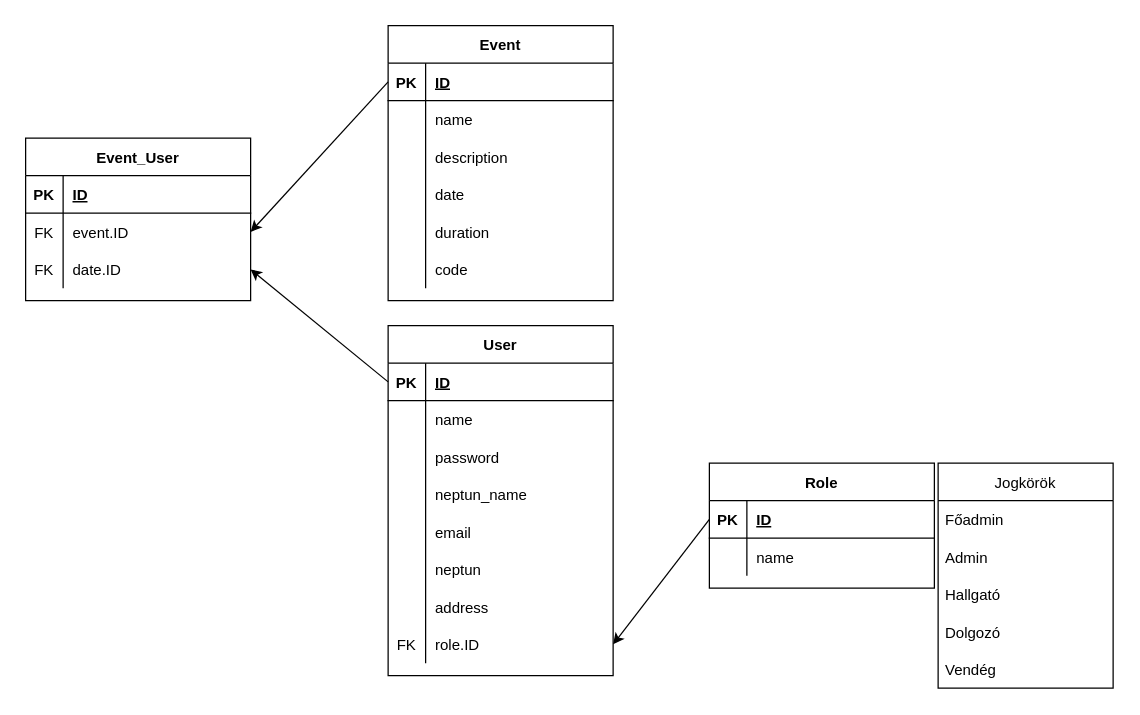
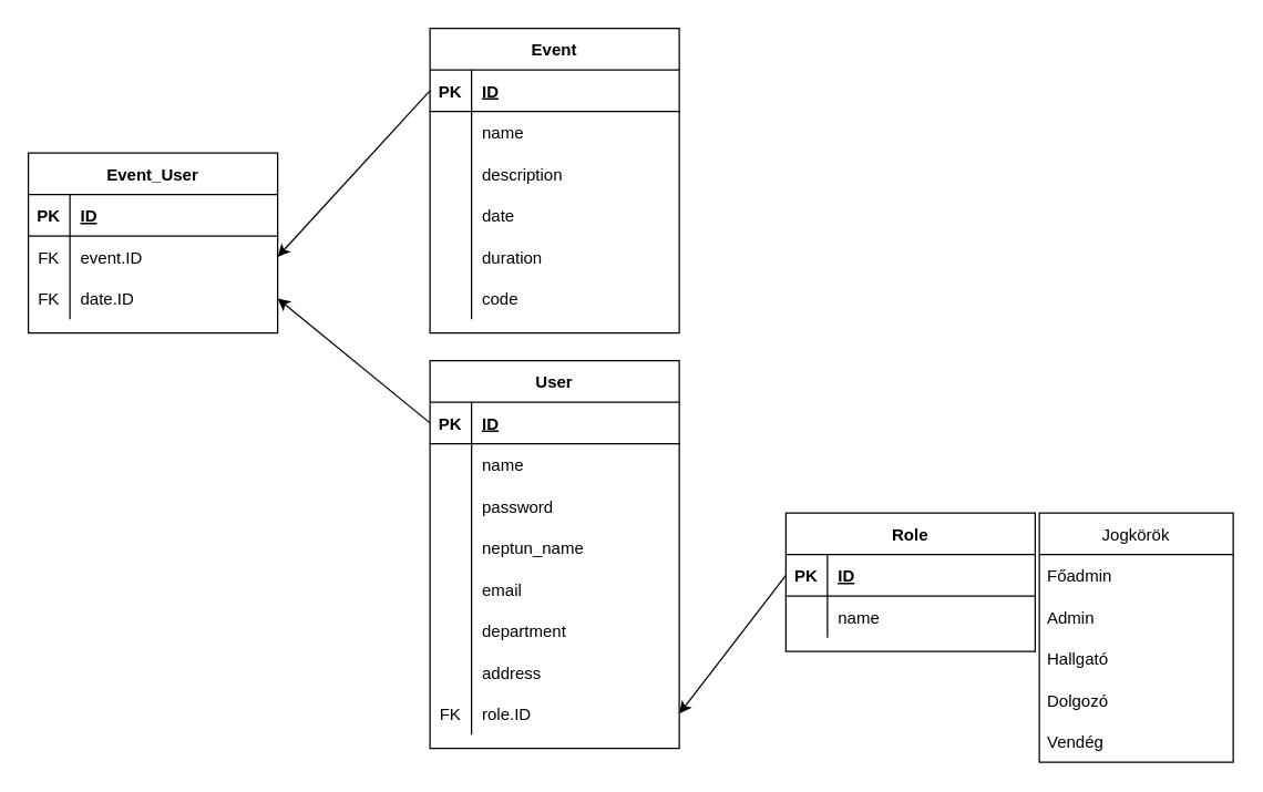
- <mxCell id="20" value="neptun" style="shape=partialRectangle;connectable=0;fillColor=none;top=0;left=0;bottom=0;right=0;align=left;spacingLeft=6;overflow=hidden;" parent="18" vertex="1"><mxGeometry x="30" width="150" height="30" as="geometry"><mxRectangle width="150" height="30" as="alternateBounds" /></mxGeometry></mxCell>
+ <mxCell id="20" value="department" style="shape=partialRectangle;connectable=0;fillColor=none;top=0;left=0;bottom=0;right=0;align=left;spacingLeft=6;overflow=hidden;" parent="18" vertex="1"><mxGeometry x="30" width="150" height="30" as="geometry"><mxRectangle width="150" height="30" as="alternateBounds" /></mxGeometry></mxCell>
